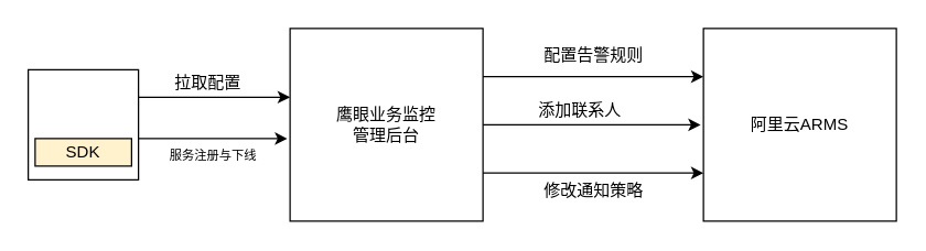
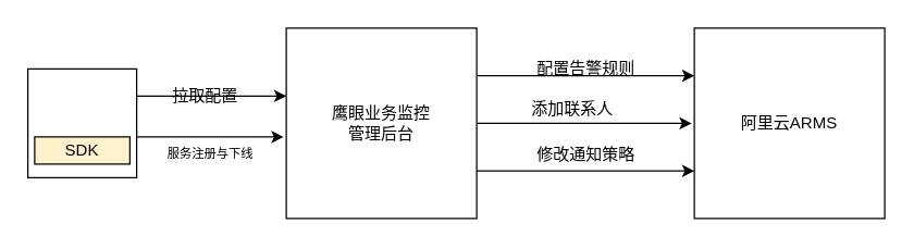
- <mxCell id="11" value="配置告警规则" style="text;html=1;resizable=0;autosize=1;align=center;verticalAlign=middle;points=[];fillColor=none;strokeColor=none;rounded=0;" vertex="1" parent="1"><mxGeometry x="385" y="30" width="90" height="20" as="geometry" /></mxCell>
+ <mxCell id="11" value="配置告警规则" style="text;html=1;resizable=0;autosize=1;align=center;verticalAlign=middle;points=[];fillColor=none;strokeColor=none;rounded=0;" vertex="1" parent="1"><mxGeometry x="385" y="40" width="90" height="20" as="geometry" /></mxCell>
- <mxCell id="6" value="&lt;font style=&quot;font-size: 12px&quot;&gt;拉取配置&lt;/font&gt;" style="text;html=1;resizable=0;autosize=1;align=center;verticalAlign=middle;points=[];fillColor=none;strokeColor=none;rounded=0;" vertex="1" parent="1"><mxGeometry x="120" y="50" width="60" height="20" as="geometry" /></mxCell>
+ <mxCell id="6" value="&lt;font style=&quot;font-size: 12px&quot;&gt;拉取配置&lt;/font&gt;" style="text;html=1;resizable=0;autosize=1;align=center;verticalAlign=middle;points=[];fillColor=none;strokeColor=none;rounded=0;" vertex="1" parent="1"><mxGeometry x="120" y="60" width="60" height="20" as="geometry" /></mxCell>
- <mxCell id="15" value="修改通知策略" style="text;html=1;resizable=0;autosize=1;align=center;verticalAlign=middle;points=[];fillColor=none;strokeColor=none;rounded=0;" vertex="1" parent="1"><mxGeometry x="385" y="128" width="90" height="20" as="geometry" /></mxCell>
+ <mxCell id="15" value="修改通知策略" style="text;html=1;resizable=0;autosize=1;align=center;verticalAlign=middle;points=[];fillColor=none;strokeColor=none;rounded=0;" vertex="1" parent="1"><mxGeometry x="385" y="103" width="90" height="20" as="geometry" /></mxCell>
